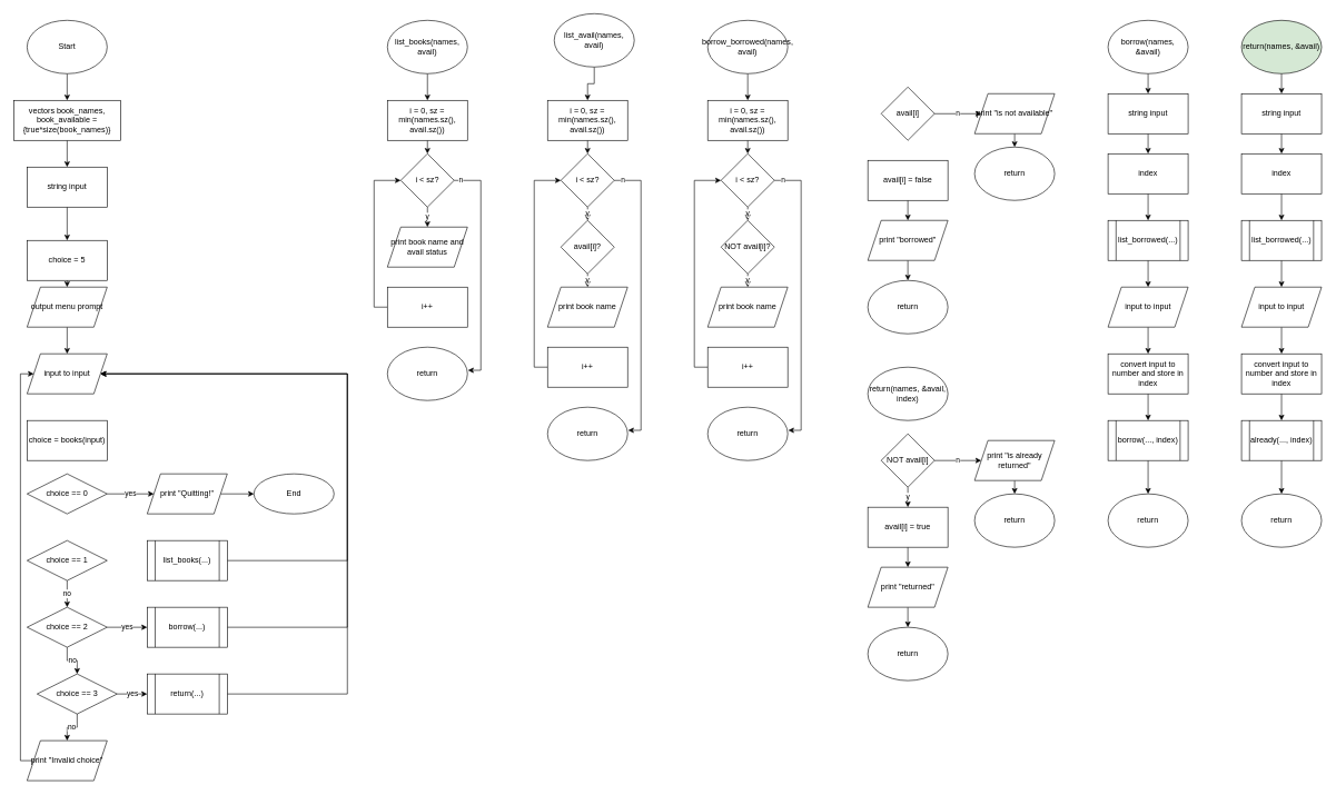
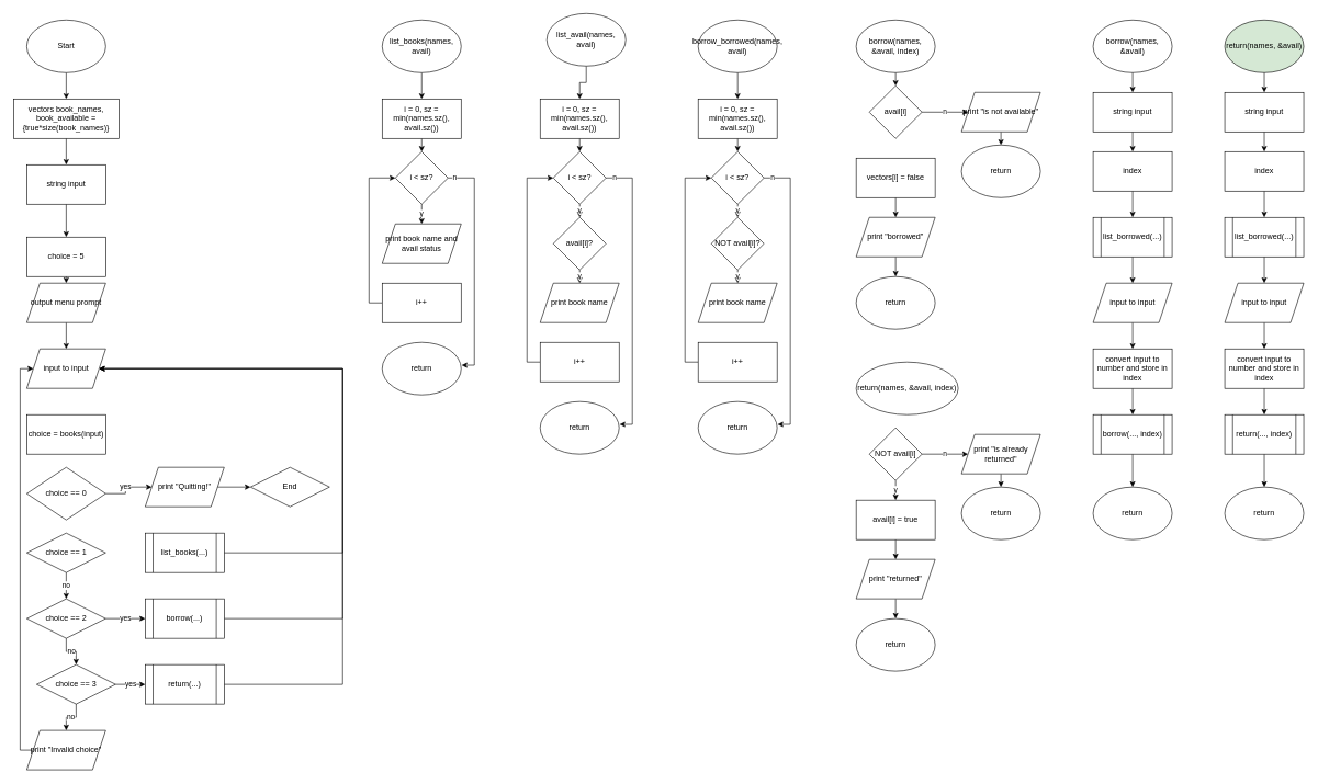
+ <mxCell id="73" value="borrow(names, &amp;amp;avail, index)" style="ellipse;whiteSpace=wrap;html=1;" vertex="1" parent="1"><mxGeometry x="1300" width="120" height="80" as="geometry" y="30" /></mxCell>
+ <mxCell id="72" style="edgeStyle=orthogonalEdgeStyle;rounded=0;orthogonalLoop=1;jettySize=auto;html=1;exitX=0.5;exitY=1;exitDx=0;exitDy=0;entryX=0.5;entryY=0;entryDx=0;entryDy=0;" edge="1" parent="1" source="73" target="75"><mxGeometry relative="1" as="geometry" /></mxCell>
- <mxCell id="80" value="avail[i] = false" style="rounded=0;whiteSpace=wrap;html=1;" vertex="1" parent="1"><mxGeometry x="1300" y="240" width="120" height="60" as="geometry" /></mxCell>
+ <mxCell id="80" value="vectors[i] = false" style="rounded=0;whiteSpace=wrap;html=1;" vertex="1" parent="1"><mxGeometry x="1300" y="240" width="120" height="60" as="geometry" /></mxCell>
- <mxCell id="84" value="return(names, &amp;amp;avail, index)" style="ellipse;whiteSpace=wrap;html=1;" vertex="1" parent="1"><mxGeometry x="1300" y="550" width="120" height="80" as="geometry" /></mxCell>
+ <mxCell id="84" value="return(names, &amp;amp;avail, index)" style="ellipse;whiteSpace=wrap;html=1;" vertex="1" parent="1"><mxGeometry x="1300" y="550" width="155" height="80" as="geometry" /></mxCell>
- <mxCell id="124" value="already(..., index)" style="shape=process;whiteSpace=wrap;html=1;backgroundOutline=1;" vertex="1" parent="1"><mxGeometry x="1860" y="630" width="120" height="60" as="geometry" /></mxCell>
+ <mxCell id="124" value="return(..., index)" style="shape=process;whiteSpace=wrap;html=1;backgroundOutline=1;" vertex="1" parent="1"><mxGeometry x="1860" y="630" width="120" height="60" as="geometry" /></mxCell>
- <mxCell id="15" value="choice == 0" style="rhombus;whiteSpace=wrap;html=1;" vertex="1" parent="1"><mxGeometry x="40" y="710" width="120" height="60" as="geometry" /></mxCell>
+ <mxCell id="15" value="choice == 0" style="rhombus;whiteSpace=wrap;html=1;" vertex="1" parent="1"><mxGeometry x="40" y="710" width="120" height="80" as="geometry" /></mxCell>
- <mxCell id="18" value="End" style="ellipse;whiteSpace=wrap;html=1;" vertex="1" parent="1"><mxGeometry x="380" y="710" width="120" height="60" as="geometry" /></mxCell>
+ <mxCell id="18" value="End" style="rhombus;whiteSpace=wrap;html=1;" vertex="1" parent="1"><mxGeometry x="380" y="710" width="120" height="60" as="geometry" /></mxCell>
